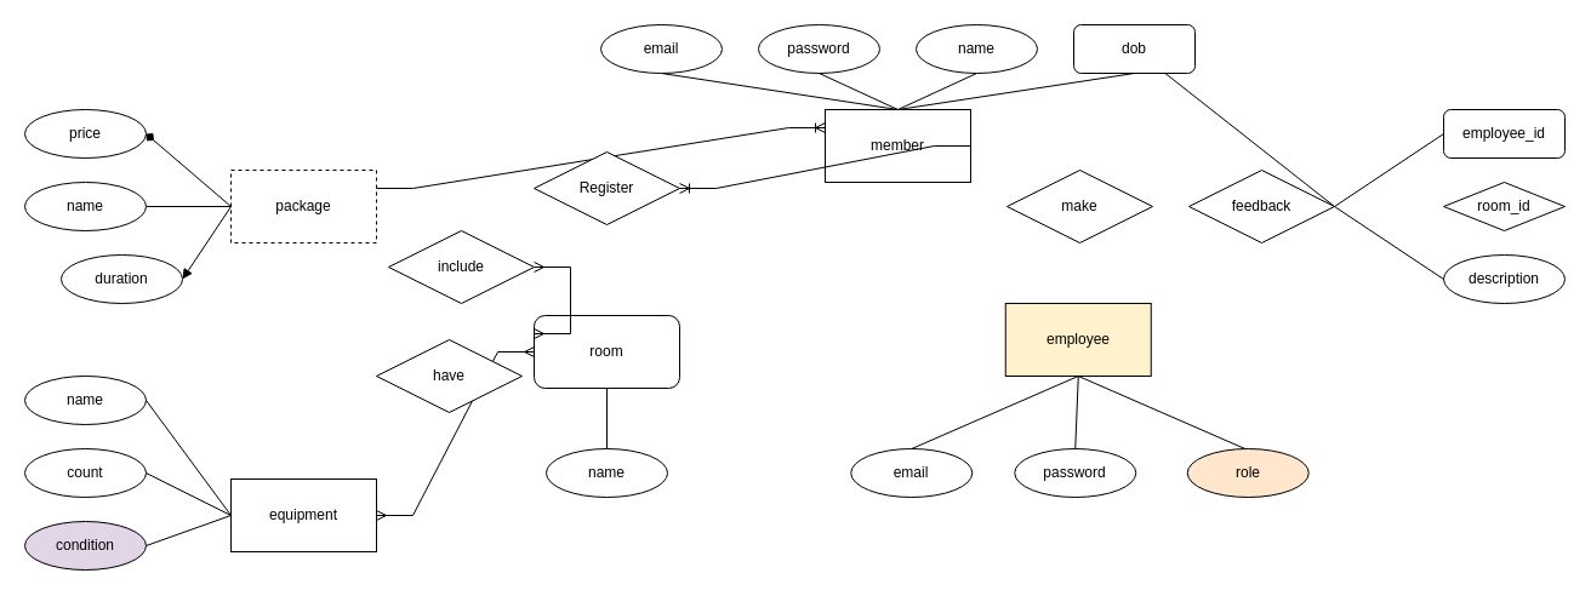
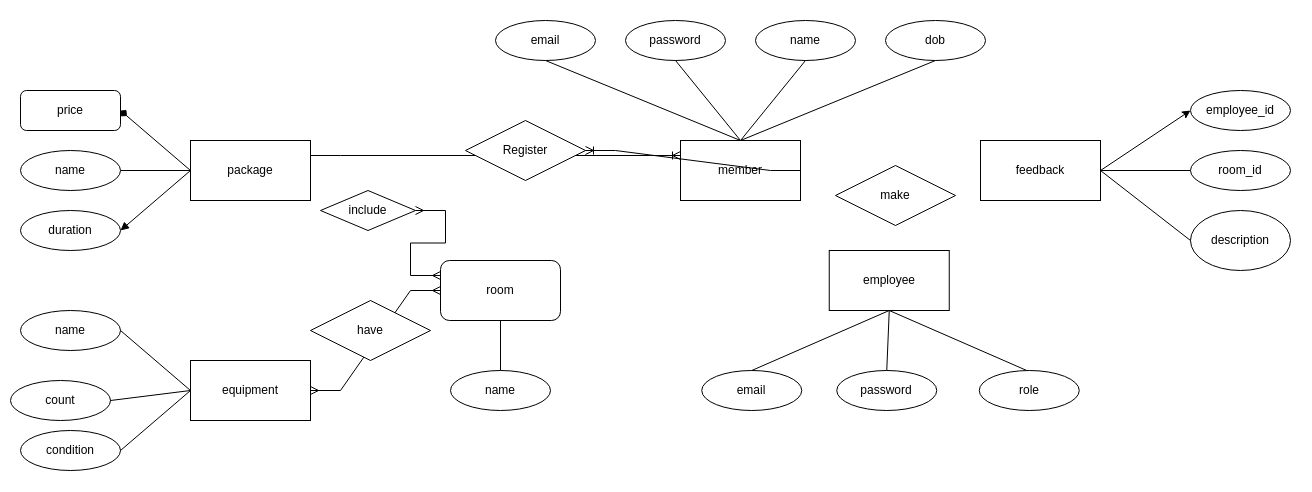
- <mxCell id="19" value="dob" style="whiteSpace=wrap;html=1;align=center;rounded=1;" parent="1" vertex="1"><mxGeometry x="885" y="20" width="100" height="40" as="geometry" /></mxCell>
+ <mxCell id="19" value="dob" style="ellipse;whiteSpace=wrap;html=1;align=center;" parent="1" vertex="1"><mxGeometry x="885" y="20" width="100" height="40" as="geometry" /></mxCell>
- <mxCell id="38" value="price" style="ellipse;whiteSpace=wrap;html=1;align=center;" parent="1" vertex="1"><mxGeometry x="20" y="90" width="100" height="40" as="geometry" /></mxCell>
+ <mxCell id="38" value="price" style="whiteSpace=wrap;html=1;align=center;rounded=1;" parent="1" vertex="1"><mxGeometry x="20" y="90" width="100" height="40" as="geometry" /></mxCell>
- <mxCell id="24" value="employee_id" style="whiteSpace=wrap;html=1;align=center;rounded=1;" parent="1" vertex="1"><mxGeometry x="1190" y="90" width="100" height="40" as="geometry" /></mxCell>
+ <mxCell id="24" value="employee_id" style="ellipse;whiteSpace=wrap;html=1;align=center;" parent="1" vertex="1"><mxGeometry x="1190" y="90" width="100" height="40" as="geometry" /></mxCell>
- <mxCell id="27" value="" style="endArrow=none;html=1;rounded=0;entryX=0;entryY=0.5;entryDx=0;entryDy=0;exitX=1;exitY=0.5;exitDx=0;exitDy=0;" parent="1" source="7" target="24" edge="1"><mxGeometry relative="1" as="geometry"><mxPoint x="710" y="270" as="sourcePoint" /><mxPoint x="870" y="270" as="targetPoint" /></mxGeometry></mxCell>
+ <mxCell id="27" value="" style="endArrow=classic;html=1;rounded=0;entryX=0;entryY=0.5;entryDx=0;entryDy=0;exitX=1;exitY=0.5;exitDx=0;exitDy=0;" parent="1" source="7" target="24" edge="1"><mxGeometry relative="1" as="geometry"><mxPoint x="710" y="270" as="sourcePoint" /><mxPoint x="870" y="270" as="targetPoint" /></mxGeometry></mxCell>
- <mxCell id="28" value="" style="endArrow=none;html=1;rounded=0;exitX=1;exitY=0.5;exitDx=0;exitDy=0;" parent="1" source="7" target="19" edge="1"><mxGeometry relative="1" as="geometry"><mxPoint x="710" y="270" as="sourcePoint" /><mxPoint x="870" y="270" as="targetPoint" /></mxGeometry></mxCell>
+ <mxCell id="28" value="" style="endArrow=none;html=1;rounded=0;exitX=1;exitY=0.5;exitDx=0;exitDy=0;entryX=0;entryY=0.5;entryDx=0;entryDy=0;" parent="1" source="7" target="25" edge="1"><mxGeometry relative="1" as="geometry"><mxPoint x="710" y="270" as="sourcePoint" /><mxPoint x="870" y="270" as="targetPoint" /></mxGeometry></mxCell>
- <mxCell id="2" value="member" style="rounded=0;whiteSpace=wrap;html=1;" parent="1" vertex="1"><mxGeometry x="680" y="90" width="120" height="60" as="geometry" /></mxCell>
+ <mxCell id="2" value="member" style="rounded=0;whiteSpace=wrap;html=1;" parent="1" vertex="1"><mxGeometry x="680" y="140" width="120" height="60" as="geometry" /></mxCell>
- <mxCell id="15" value="Register" style="shape=rhombus;perimeter=rhombusPerimeter;whiteSpace=wrap;html=1;align=center;" parent="1" vertex="1"><mxGeometry x="440" y="125" width="120" height="60" as="geometry" /></mxCell>
+ <mxCell id="15" value="Register" style="shape=rhombus;perimeter=rhombusPerimeter;whiteSpace=wrap;html=1;align=center;" parent="1" vertex="1"><mxGeometry x="465" y="120" width="120" height="60" as="geometry" /></mxCell>
- <mxCell id="4" value="package" style="rounded=0;whiteSpace=wrap;html=1;dashed=1;" parent="1" vertex="1"><mxGeometry x="190" y="140" width="120" height="60" as="geometry" /></mxCell>
+ <mxCell id="4" value="package" style="rounded=0;whiteSpace=wrap;html=1;" parent="1" vertex="1"><mxGeometry x="190" y="140" width="120" height="60" as="geometry" /></mxCell>
- <mxCell id="14" value="make" style="shape=rhombus;perimeter=rhombusPerimeter;whiteSpace=wrap;html=1;align=center;" parent="1" vertex="1"><mxGeometry x="830" y="140" width="120" height="60" as="geometry" /></mxCell>
+ <mxCell id="14" value="make" style="shape=rhombus;perimeter=rhombusPerimeter;whiteSpace=wrap;html=1;align=center;" parent="1" vertex="1"><mxGeometry x="835" y="165" width="120" height="60" as="geometry" /></mxCell>
- <mxCell id="7" value="feedback" style="rhombus;whiteSpace=wrap;html=1;" parent="1" vertex="1"><mxGeometry x="980" y="140" width="120" height="60" as="geometry" /></mxCell>
+ <mxCell id="7" value="feedback" style="rounded=0;whiteSpace=wrap;html=1;" parent="1" vertex="1"><mxGeometry x="980" y="140" width="120" height="60" as="geometry" /></mxCell>
- <mxCell id="25" value="room_id" style="rhombus;whiteSpace=wrap;html=1;align=center;" parent="1" vertex="1"><mxGeometry x="1190" y="150" width="100" height="40" as="geometry" /></mxCell>
+ <mxCell id="25" value="room_id" style="ellipse;whiteSpace=wrap;html=1;align=center;" parent="1" vertex="1"><mxGeometry x="1190" y="150" width="100" height="40" as="geometry" /></mxCell>
- <mxCell id="12" value="include" style="shape=rhombus;perimeter=rhombusPerimeter;whiteSpace=wrap;html=1;align=center;" parent="1" vertex="1"><mxGeometry x="320" y="190" width="120" height="60" as="geometry" /></mxCell>
+ <mxCell id="12" value="include" style="shape=rhombus;perimeter=rhombusPerimeter;whiteSpace=wrap;html=1;align=center;" parent="1" vertex="1"><mxGeometry x="320" y="190" width="95" height="40" as="geometry" /></mxCell>
- <mxCell id="39" value="duration" style="ellipse;whiteSpace=wrap;html=1;align=center;" parent="1" vertex="1"><mxGeometry x="50" y="210" width="100" height="40" as="geometry" /></mxCell>
+ <mxCell id="39" value="duration" style="ellipse;whiteSpace=wrap;html=1;align=center;" parent="1" vertex="1"><mxGeometry x="20" y="210" width="100" height="40" as="geometry" /></mxCell>
- <mxCell id="26" value="description" style="ellipse;whiteSpace=wrap;html=1;align=center;" parent="1" vertex="1"><mxGeometry x="1190" y="210" width="100" height="40" as="geometry" /></mxCell>
+ <mxCell id="26" value="description" style="ellipse;whiteSpace=wrap;html=1;align=center;" parent="1" vertex="1"><mxGeometry x="1190" y="210" width="100" height="60" as="geometry" /></mxCell>
- <mxCell id="3" value="employee" style="rounded=0;whiteSpace=wrap;html=1;fillColor=#fff2cc;" parent="1" vertex="1"><mxGeometry x="828.75" y="250" width="120" height="60" as="geometry" /></mxCell>
+ <mxCell id="3" value="employee" style="rounded=0;whiteSpace=wrap;html=1;" parent="1" vertex="1"><mxGeometry x="828.75" y="250" width="120" height="60" as="geometry" /></mxCell>
- <mxCell id="13" value="have" style="shape=rhombus;perimeter=rhombusPerimeter;whiteSpace=wrap;html=1;align=center;" parent="1" vertex="1"><mxGeometry x="310" y="280" width="120" height="60" as="geometry" /></mxCell>
+ <mxCell id="13" value="have" style="shape=rhombus;perimeter=rhombusPerimeter;whiteSpace=wrap;html=1;align=center;" parent="1" vertex="1"><mxGeometry x="310" y="300" width="120" height="60" as="geometry" /></mxCell>
- <mxCell id="45" value="count" style="ellipse;whiteSpace=wrap;html=1;align=center;" parent="1" vertex="1"><mxGeometry x="20" y="370" width="100" height="40" as="geometry" /></mxCell>
+ <mxCell id="45" value="count" style="ellipse;whiteSpace=wrap;html=1;align=center;" parent="1" vertex="1"><mxGeometry x="10" y="380" width="100" height="40" as="geometry" /></mxCell>
- <mxCell id="37" value="role" style="ellipse;whiteSpace=wrap;html=1;align=center;fillColor=#ffe6cc;" parent="1" vertex="1"><mxGeometry x="978.75" y="370" width="100" height="40" as="geometry" /></mxCell>
+ <mxCell id="37" value="role" style="ellipse;whiteSpace=wrap;html=1;align=center;" parent="1" vertex="1"><mxGeometry x="978.75" y="370" width="100" height="40" as="geometry" /></mxCell>
- <mxCell id="6" value="equipment" style="rounded=0;whiteSpace=wrap;html=1;" parent="1" vertex="1"><mxGeometry x="190" y="395" width="120" height="60" as="geometry" /></mxCell>
+ <mxCell id="6" value="equipment" style="rounded=0;whiteSpace=wrap;html=1;" parent="1" vertex="1"><mxGeometry x="190" y="360" width="120" height="60" as="geometry" /></mxCell>
- <mxCell id="46" value="condition" style="ellipse;whiteSpace=wrap;html=1;align=center;fillColor=#e1d5e7;" parent="1" vertex="1"><mxGeometry x="20" y="430" width="100" height="40" as="geometry" /></mxCell>
+ <mxCell id="46" value="condition" style="ellipse;whiteSpace=wrap;html=1;align=center;" parent="1" vertex="1"><mxGeometry x="20" y="430" width="100" height="40" as="geometry" /></mxCell>
